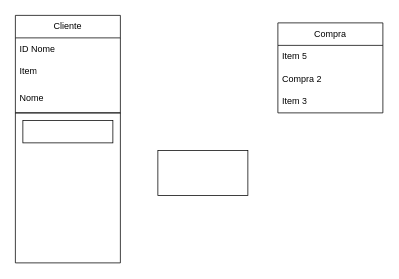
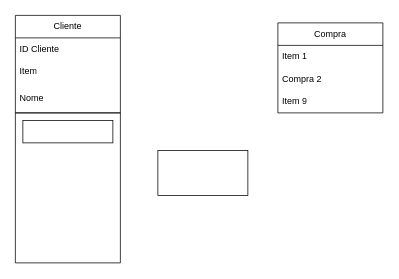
- <mxCell id="8" value="ID Nome" style="text;strokeColor=none;fillColor=none;align=left;verticalAlign=middle;spacingLeft=4;spacingRight=4;overflow=hidden;points=[[0,0.5],[1,0.5]];portConstraint=eastwest;rotatable=0;whiteSpace=wrap;html=1;" vertex="1" parent="7"><mxGeometry y="30" width="140" height="30" as="geometry" /></mxCell>
+ <mxCell id="8" value="ID Cliente" style="text;strokeColor=none;fillColor=none;align=left;verticalAlign=middle;spacingLeft=4;spacingRight=4;overflow=hidden;points=[[0,0.5],[1,0.5]];portConstraint=eastwest;rotatable=0;whiteSpace=wrap;html=1;" vertex="1" parent="7"><mxGeometry y="30" width="140" height="30" as="geometry" /></mxCell>
- <mxCell id="3" value="Item 5" style="text;strokeColor=none;fillColor=none;align=left;verticalAlign=middle;spacingLeft=4;spacingRight=4;overflow=hidden;points=[[0,0.5],[1,0.5]];portConstraint=eastwest;rotatable=0;whiteSpace=wrap;html=1;" vertex="1" parent="2"><mxGeometry y="30" width="140" height="30" as="geometry" /></mxCell>
+ <mxCell id="3" value="Item 1" style="text;strokeColor=none;fillColor=none;align=left;verticalAlign=middle;spacingLeft=4;spacingRight=4;overflow=hidden;points=[[0,0.5],[1,0.5]];portConstraint=eastwest;rotatable=0;whiteSpace=wrap;html=1;" vertex="1" parent="2"><mxGeometry y="30" width="140" height="30" as="geometry" /></mxCell>
- <mxCell id="5" value="Item 3" style="text;strokeColor=none;fillColor=none;align=left;verticalAlign=middle;spacingLeft=4;spacingRight=4;overflow=hidden;points=[[0,0.5],[1,0.5]];portConstraint=eastwest;rotatable=0;whiteSpace=wrap;html=1;" vertex="1" parent="2"><mxGeometry y="90" width="140" height="30" as="geometry" /></mxCell>
+ <mxCell id="5" value="Item 9" style="text;strokeColor=none;fillColor=none;align=left;verticalAlign=middle;spacingLeft=4;spacingRight=4;overflow=hidden;points=[[0,0.5],[1,0.5]];portConstraint=eastwest;rotatable=0;whiteSpace=wrap;html=1;" vertex="1" parent="2"><mxGeometry y="90" width="140" height="30" as="geometry" /></mxCell>
